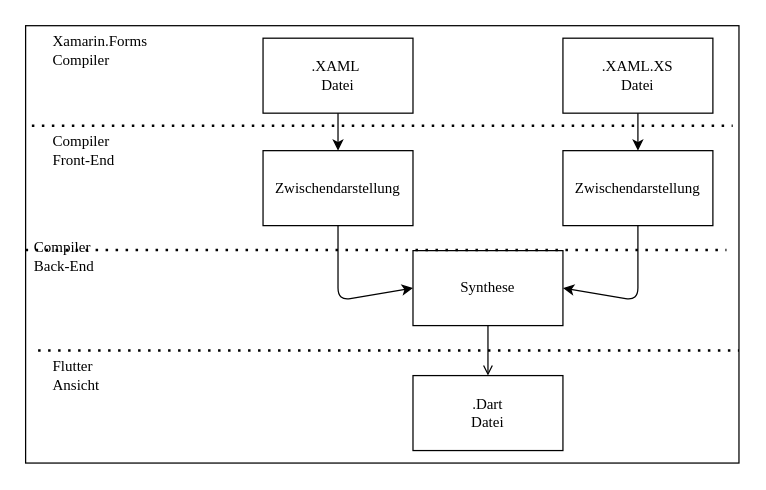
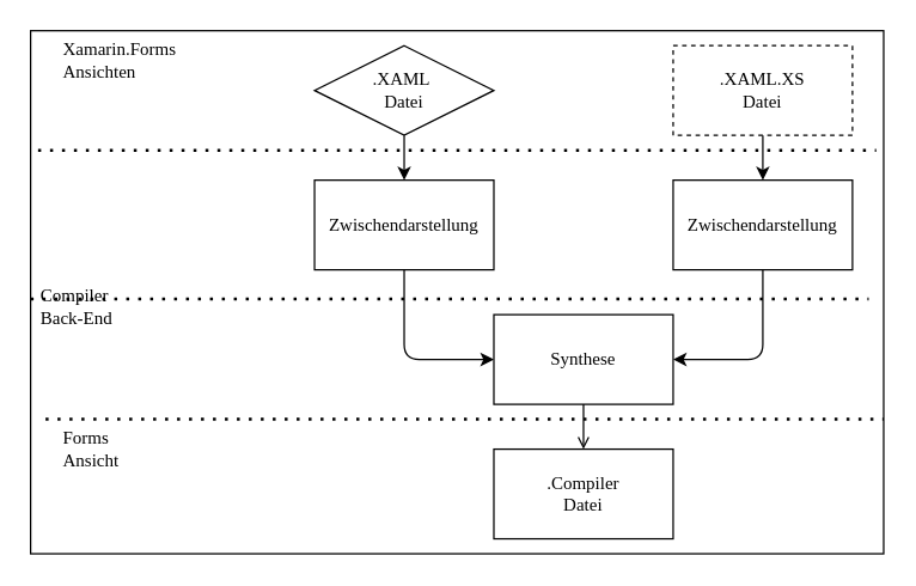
- <mxCell id="17" value="Xamarin.Forms&amp;nbsp;&lt;br&gt;Compiler" style="text;html=1;strokeColor=none;fillColor=none;align=left;verticalAlign=middle;whiteSpace=wrap;rounded=0;fontFamily=Times New Roman;" vertex="1" parent="1"><mxGeometry x="40" y="30" width="40" height="20" as="geometry" /></mxCell>
+ <mxCell id="17" value="Xamarin.Forms&amp;nbsp;&lt;br&gt;Ansichten" style="text;html=1;strokeColor=none;fillColor=none;align=left;verticalAlign=middle;whiteSpace=wrap;rounded=0;fontFamily=Times New Roman;" vertex="1" parent="1"><mxGeometry x="40" y="30" width="40" height="20" as="geometry" /></mxCell>
- <mxCell id="3" value=".XAML&amp;nbsp;&lt;br&gt;Datei" style="rounded=0;whiteSpace=wrap;html=1;fontFamily=Times New Roman;" vertex="1" parent="1"><mxGeometry x="210" y="30" width="120" height="60" as="geometry" /></mxCell>
+ <mxCell id="3" value=".XAML&amp;nbsp;&lt;br&gt;Datei" style="rhombus;whiteSpace=wrap;html=1;fontFamily=Times New Roman;" vertex="1" parent="1"><mxGeometry x="210" y="30" width="120" height="60" as="geometry" /></mxCell>
- <mxCell id="4" value=".XAML.XS &lt;br&gt;Datei" style="rounded=0;whiteSpace=wrap;html=1;fontFamily=Times New Roman;" vertex="1" parent="1"><mxGeometry x="450" y="30" width="120" height="60" as="geometry" /></mxCell>
+ <mxCell id="4" value=".XAML.XS &lt;br&gt;Datei" style="rounded=0;whiteSpace=wrap;html=1;fontFamily=Times New Roman;dashed=1;" vertex="1" parent="1"><mxGeometry x="450" y="30" width="120" height="60" as="geometry" /></mxCell>
- <mxCell id="18" value="Compiler &lt;br&gt;Front-End" style="text;html=1;strokeColor=none;fillColor=none;align=left;verticalAlign=middle;whiteSpace=wrap;rounded=0;fontFamily=Times New Roman;" vertex="1" parent="1"><mxGeometry x="40" y="110" width="110" height="20" as="geometry" /></mxCell>
- <mxCell id="9" value="Synthese" style="rounded=0;whiteSpace=wrap;html=1;fontFamily=Times New Roman;" vertex="1" parent="1"><mxGeometry x="330" y="200" width="120" height="60" as="geometry" /></mxCell>
+ <mxCell id="9" value="Synthese" style="rounded=0;whiteSpace=wrap;html=1;fontFamily=Times New Roman;" vertex="1" parent="1"><mxGeometry x="330" y="210" width="120" height="60" as="geometry" /></mxCell>
- <mxCell id="20" value="Flutter&amp;nbsp;&lt;br&gt;Ansicht" style="text;html=1;strokeColor=none;fillColor=none;align=left;verticalAlign=middle;whiteSpace=wrap;rounded=0;fontFamily=Times New Roman;" vertex="1" parent="1"><mxGeometry x="40" y="290" width="60" height="20" as="geometry" /></mxCell>
+ <mxCell id="20" value="Forms&amp;nbsp;&lt;br&gt;Ansicht" style="text;html=1;strokeColor=none;fillColor=none;align=left;verticalAlign=middle;whiteSpace=wrap;rounded=0;fontFamily=Times New Roman;" vertex="1" parent="1"><mxGeometry x="40" y="290" width="60" height="20" as="geometry" /></mxCell>
- <mxCell id="6" value=".Dart &lt;br&gt;Datei" style="rounded=0;whiteSpace=wrap;html=1;fontFamily=Times New Roman;" vertex="1" parent="1"><mxGeometry x="330" y="300" width="120" height="60" as="geometry" /></mxCell>
+ <mxCell id="6" value=".Compiler &lt;br&gt;Datei" style="rounded=0;whiteSpace=wrap;html=1;fontFamily=Times New Roman;" vertex="1" parent="1"><mxGeometry x="330" y="300" width="120" height="60" as="geometry" /></mxCell>
